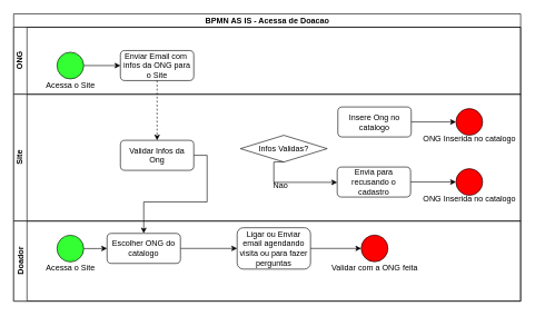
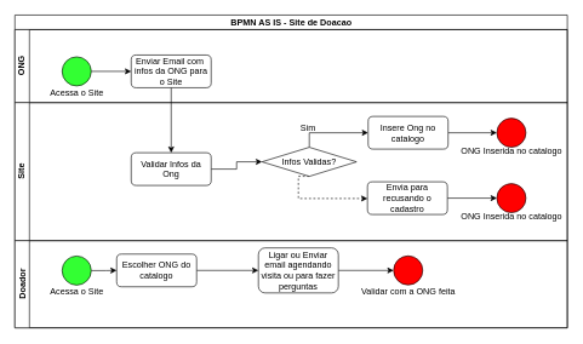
- <mxCell id="2" value="BPMN AS IS - Acessa de Doacao" style="swimlane;html=1;childLayout=stackLayout;resizeParent=1;resizeParentMax=0;horizontal=1;startSize=20;horizontalStack=0;fillColor=#FFFFFF;" vertex="1" parent="1"><mxGeometry x="20" y="20" width="760" height="430.5" as="geometry" /></mxCell>
+ <mxCell id="2" value="BPMN AS IS - Site de Doacao" style="swimlane;html=1;childLayout=stackLayout;resizeParent=1;resizeParentMax=0;horizontal=1;startSize=20;horizontalStack=0;fillColor=#FFFFFF;" vertex="1" parent="1"><mxGeometry x="20" y="20" width="760" height="430.5" as="geometry" /></mxCell>
- <mxCell id="24" style="edgeStyle=orthogonalEdgeStyle;rounded=0;orthogonalLoop=1;jettySize=auto;html=1;exitX=0.5;exitY=1;exitDx=0;exitDy=0;dashed=1;" edge="1" parent="2" source="7" target="10"><mxGeometry relative="1" as="geometry" /></mxCell>
+ <mxCell id="24" style="edgeStyle=orthogonalEdgeStyle;rounded=0;orthogonalLoop=1;jettySize=auto;html=1;exitX=0.5;exitY=1;exitDx=0;exitDy=0;" edge="1" parent="2" source="7" target="10"><mxGeometry relative="1" as="geometry" /></mxCell>
+ <mxCell id="16" value="Sim" style="text;html=1;align=center;verticalAlign=middle;resizable=0;points=[];autosize=1;" vertex="1" parent="8"><mxGeometry x="383" y="24.5" width="40" height="20" as="geometry" /></mxCell>
+ <mxCell id="12" style="edgeStyle=orthogonalEdgeStyle;rounded=0;orthogonalLoop=1;jettySize=auto;html=1;exitX=0.5;exitY=0;exitDx=0;exitDy=0;exitPerimeter=0;" edge="1" parent="8" source="13" target="15"><mxGeometry relative="1" as="geometry" /></mxCell>
- <mxCell id="11" style="edgeStyle=orthogonalEdgeStyle;rounded=0;orthogonalLoop=1;jettySize=auto;html=1;exitX=0.5;exitY=1;exitDx=0;exitDy=0;exitPerimeter=0;" edge="1" parent="8" source="13" target="20"><mxGeometry relative="1" as="geometry"><Array as="points"><mxPoint x="390" y="132" /></Array></mxGeometry></mxCell>
+ <mxCell id="11" style="edgeStyle=orthogonalEdgeStyle;rounded=0;orthogonalLoop=1;jettySize=auto;html=1;exitX=0.5;exitY=1;exitDx=0;exitDy=0;exitPerimeter=0;dashed=1;" edge="1" parent="8" source="13" target="20"><mxGeometry relative="1" as="geometry"><Array as="points"><mxPoint x="390" y="132" /></Array></mxGeometry></mxCell>
- <mxCell id="23" value="Nao" style="text;html=1;align=center;verticalAlign=middle;resizable=0;points=[];autosize=1;" vertex="1" parent="8"><mxGeometry x="380" y="127" width="40" height="20" as="geometry" /></mxCell>
- <mxCell id="9" style="edgeStyle=orthogonalEdgeStyle;rounded=0;orthogonalLoop=1;jettySize=auto;html=1;exitX=1;exitY=0.5;exitDx=0;exitDy=0;" edge="1" parent="8" source="10" target="30"><mxGeometry relative="1" as="geometry" /></mxCell>
+ <mxCell id="9" style="edgeStyle=orthogonalEdgeStyle;rounded=0;orthogonalLoop=1;jettySize=auto;html=1;exitX=1;exitY=0.5;exitDx=0;exitDy=0;" edge="1" parent="8" source="10" target="13"><mxGeometry relative="1" as="geometry" /></mxCell>
